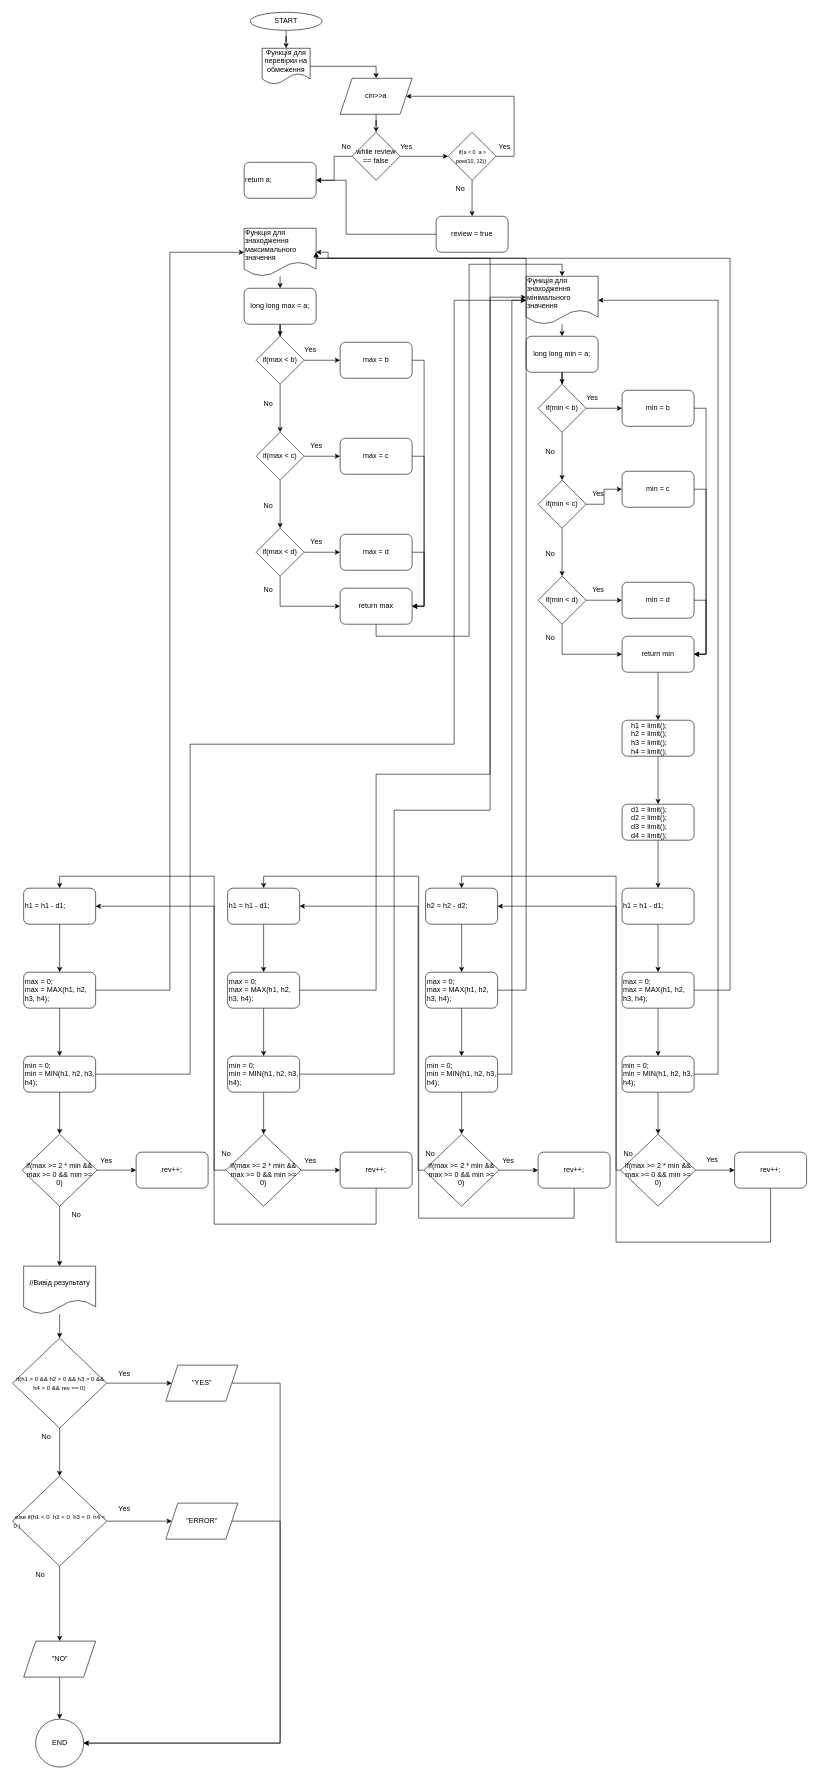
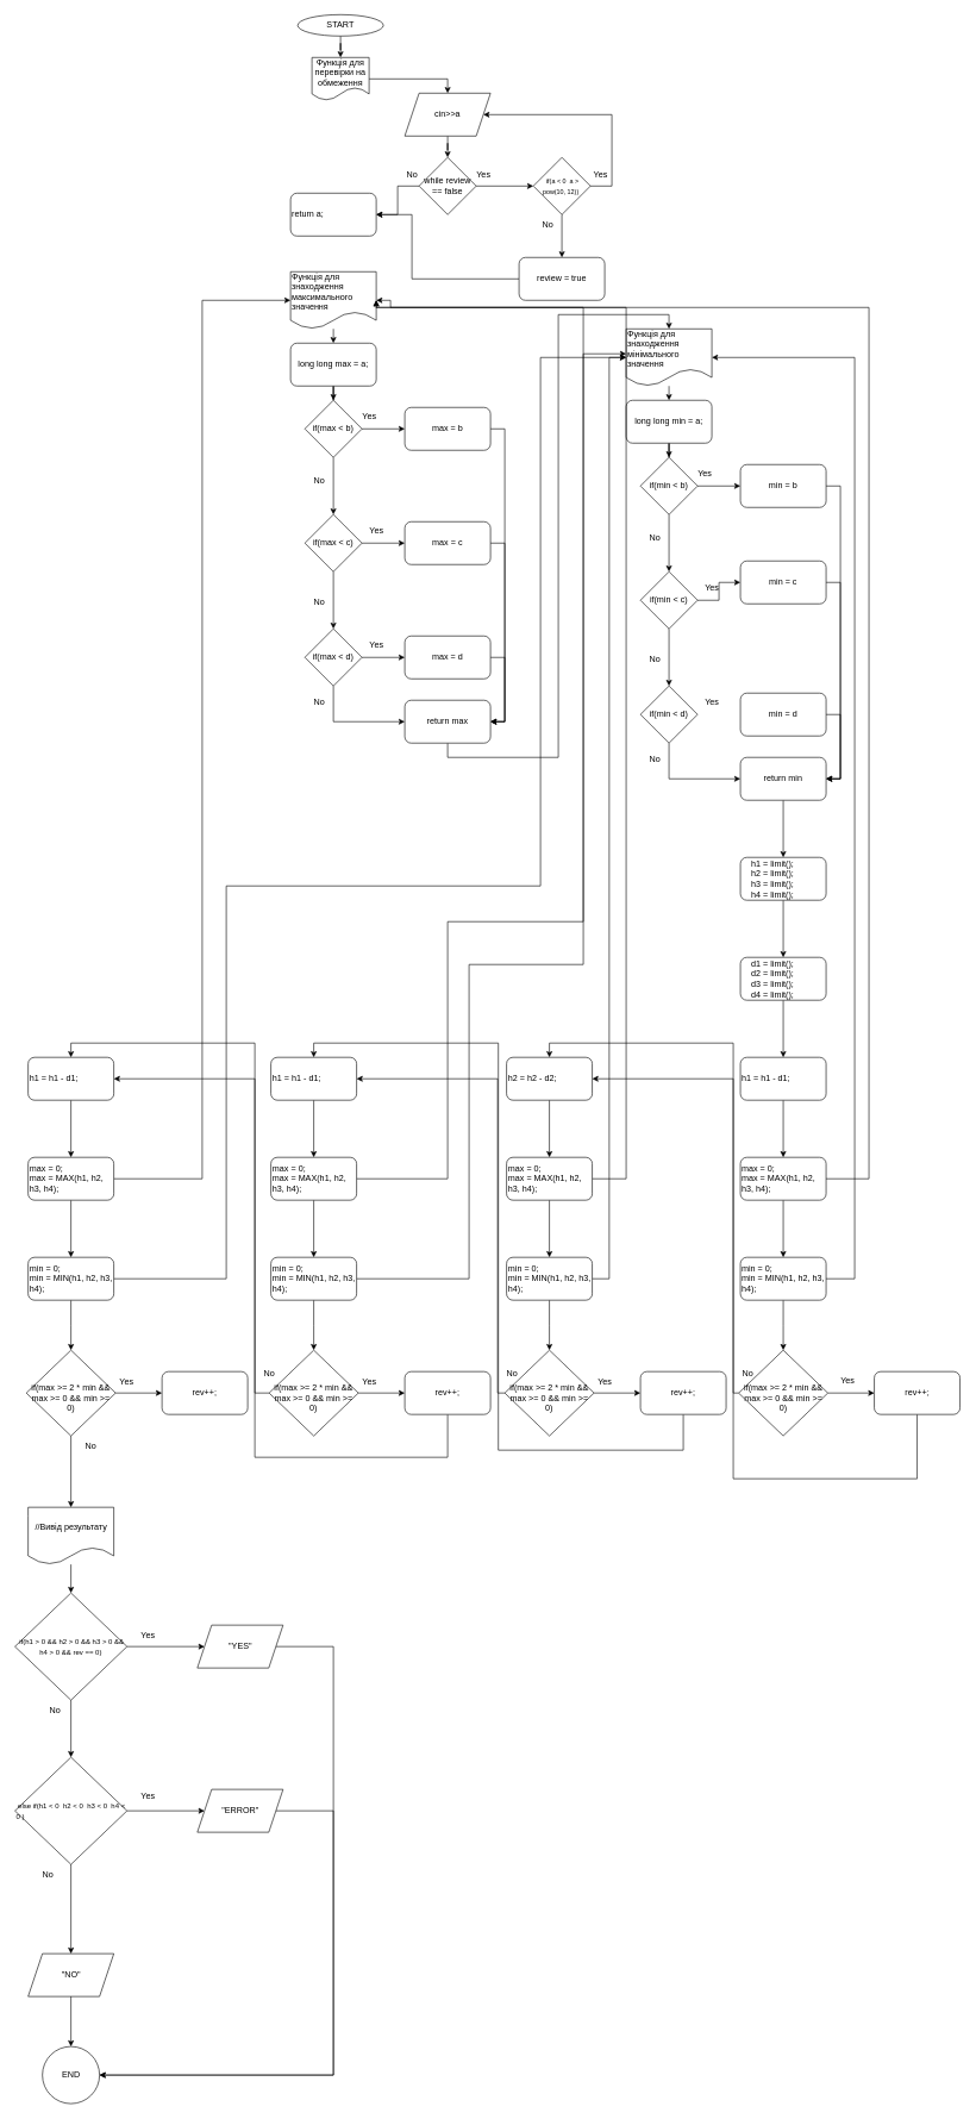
- <mxCell id="63" value="" style="edgeStyle=orthogonalEdgeStyle;rounded=0;orthogonalLoop=1;jettySize=auto;html=1;" edge="1" parent="1" source="65" target="67"><mxGeometry relative="1" as="geometry" /></mxCell>
